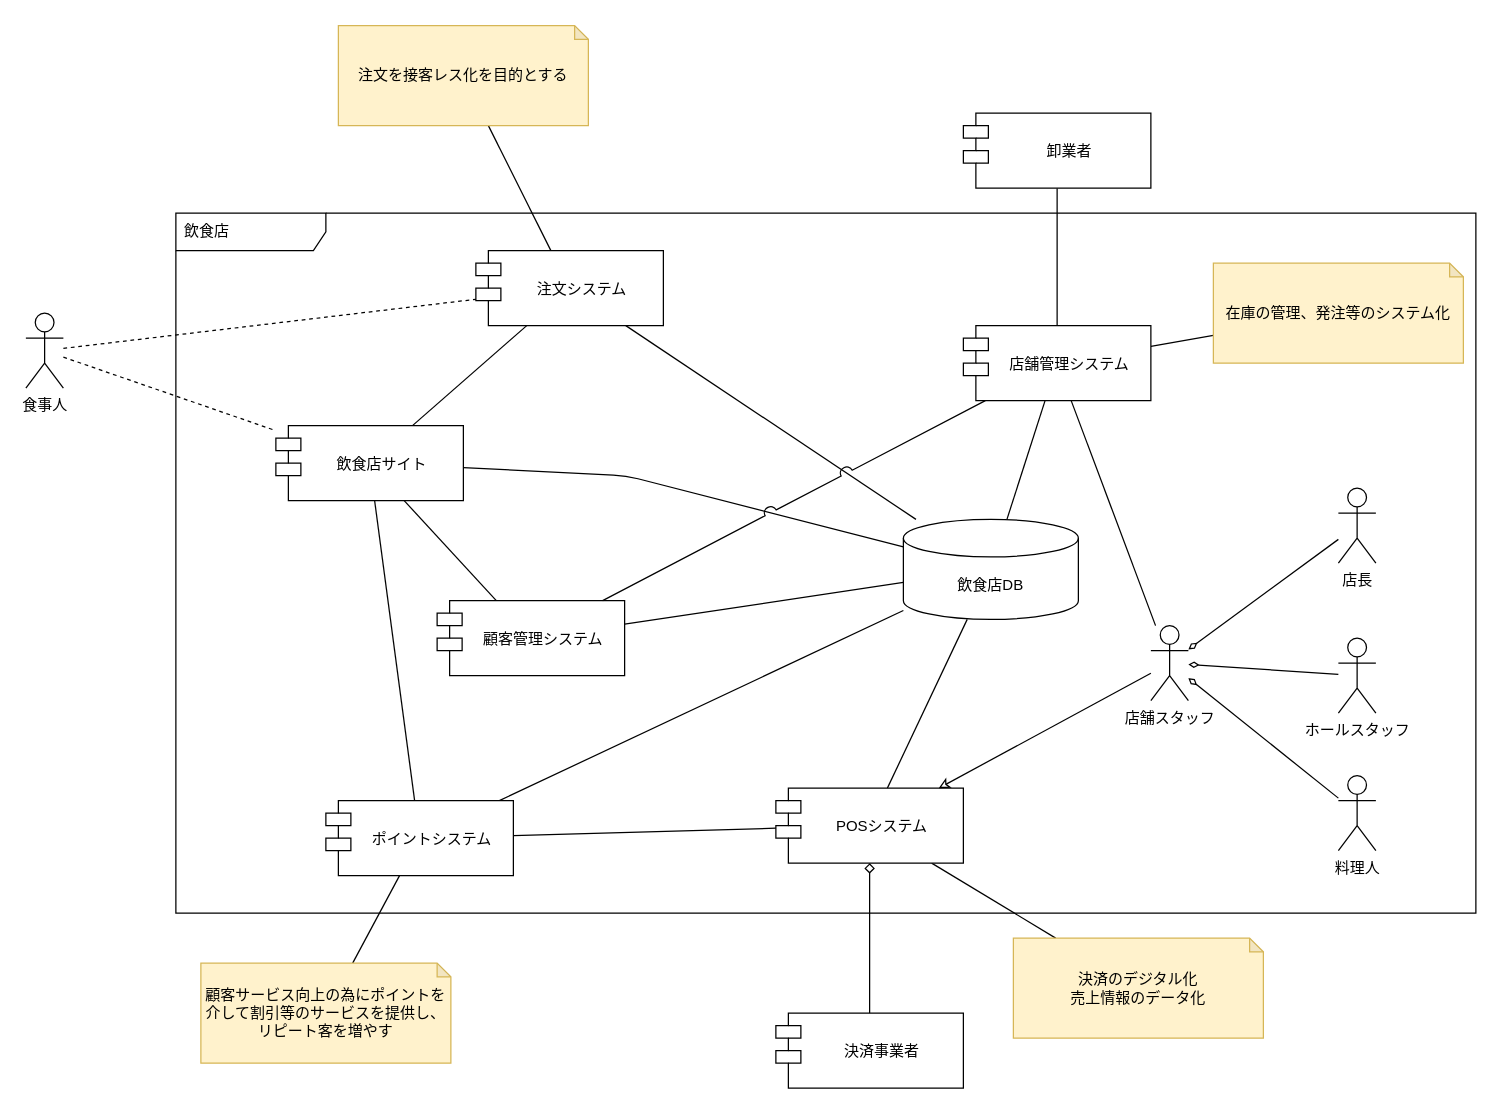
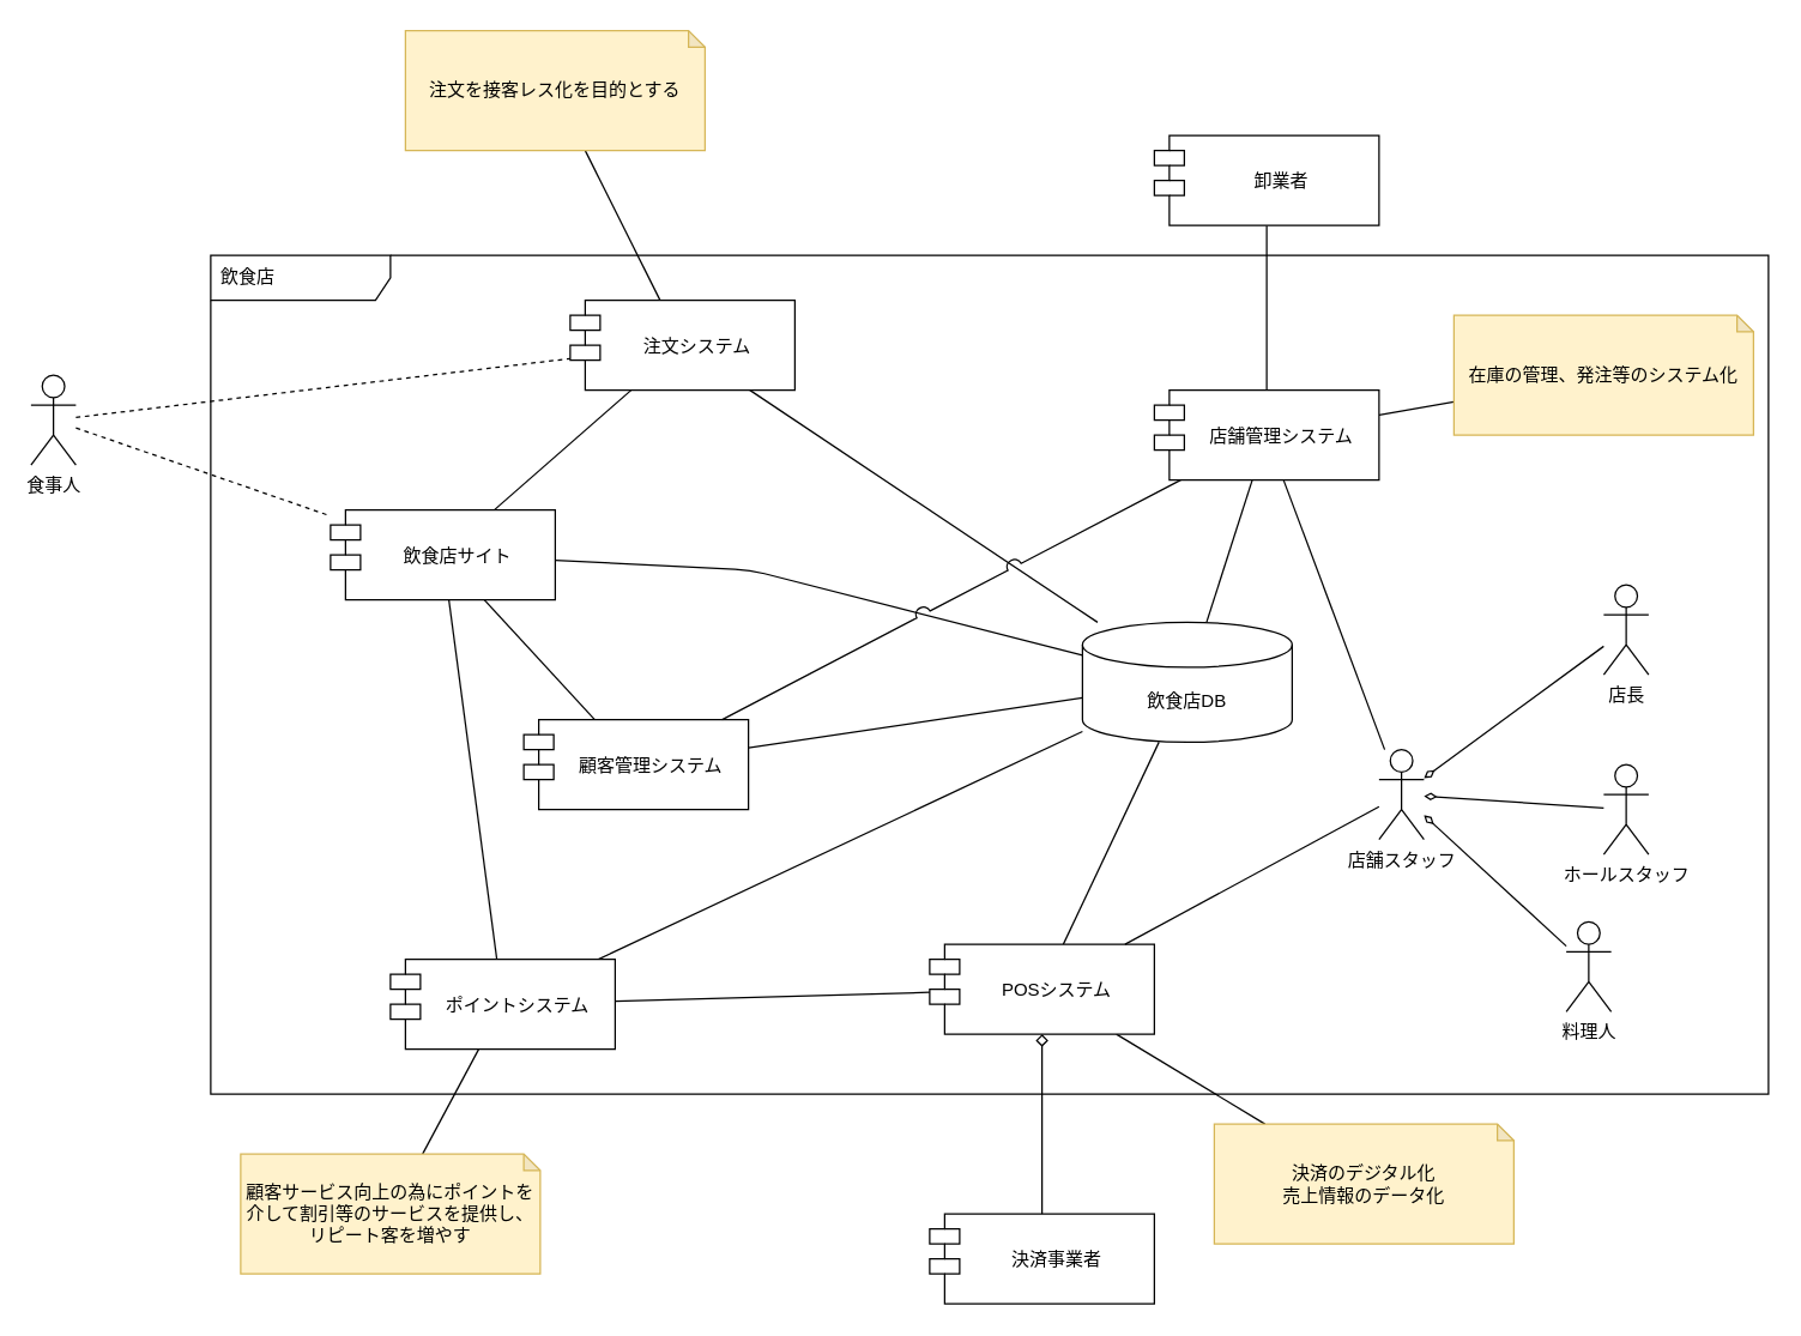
- <mxCell id="21" style="edgeStyle=none;html=1;endArrow=classic;endFill=0;" parent="1" source="22" target="9" edge="1"><mxGeometry relative="1" as="geometry" /></mxCell>
+ <mxCell id="21" style="edgeStyle=none;html=1;endArrow=none;endFill=0;" parent="1" source="22" target="9" edge="1"><mxGeometry relative="1" as="geometry" /></mxCell>
- <mxCell id="39" value="料理人" style="shape=umlActor;verticalLabelPosition=bottom;verticalAlign=top;html=1;outlineConnect=0;" vertex="1" parent="1"><mxGeometry x="1070" y="620" width="30" height="60" as="geometry" /></mxCell>
+ <mxCell id="39" value="料理人" style="shape=umlActor;verticalLabelPosition=bottom;verticalAlign=top;html=1;outlineConnect=0;" vertex="1" parent="1"><mxGeometry x="1045" y="615" width="30" height="60" as="geometry" /></mxCell>
